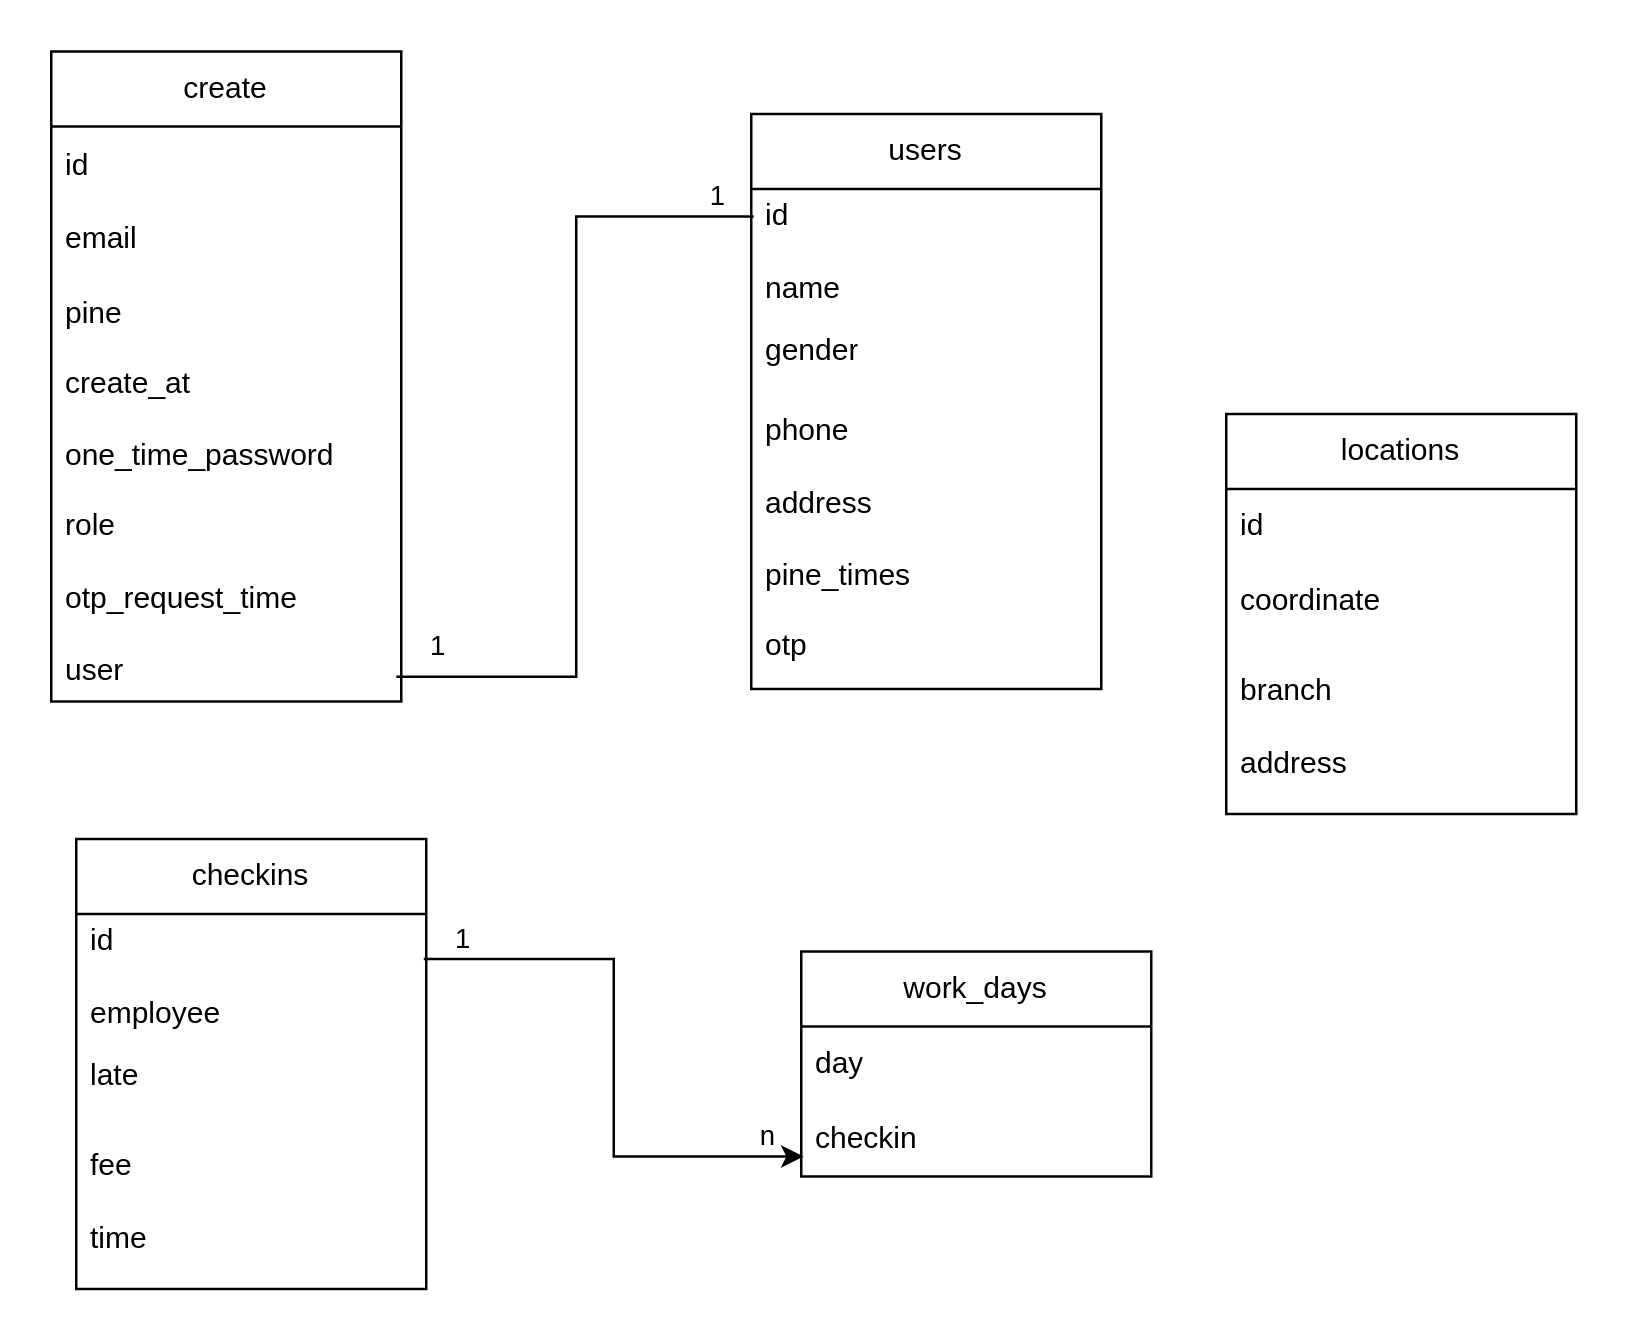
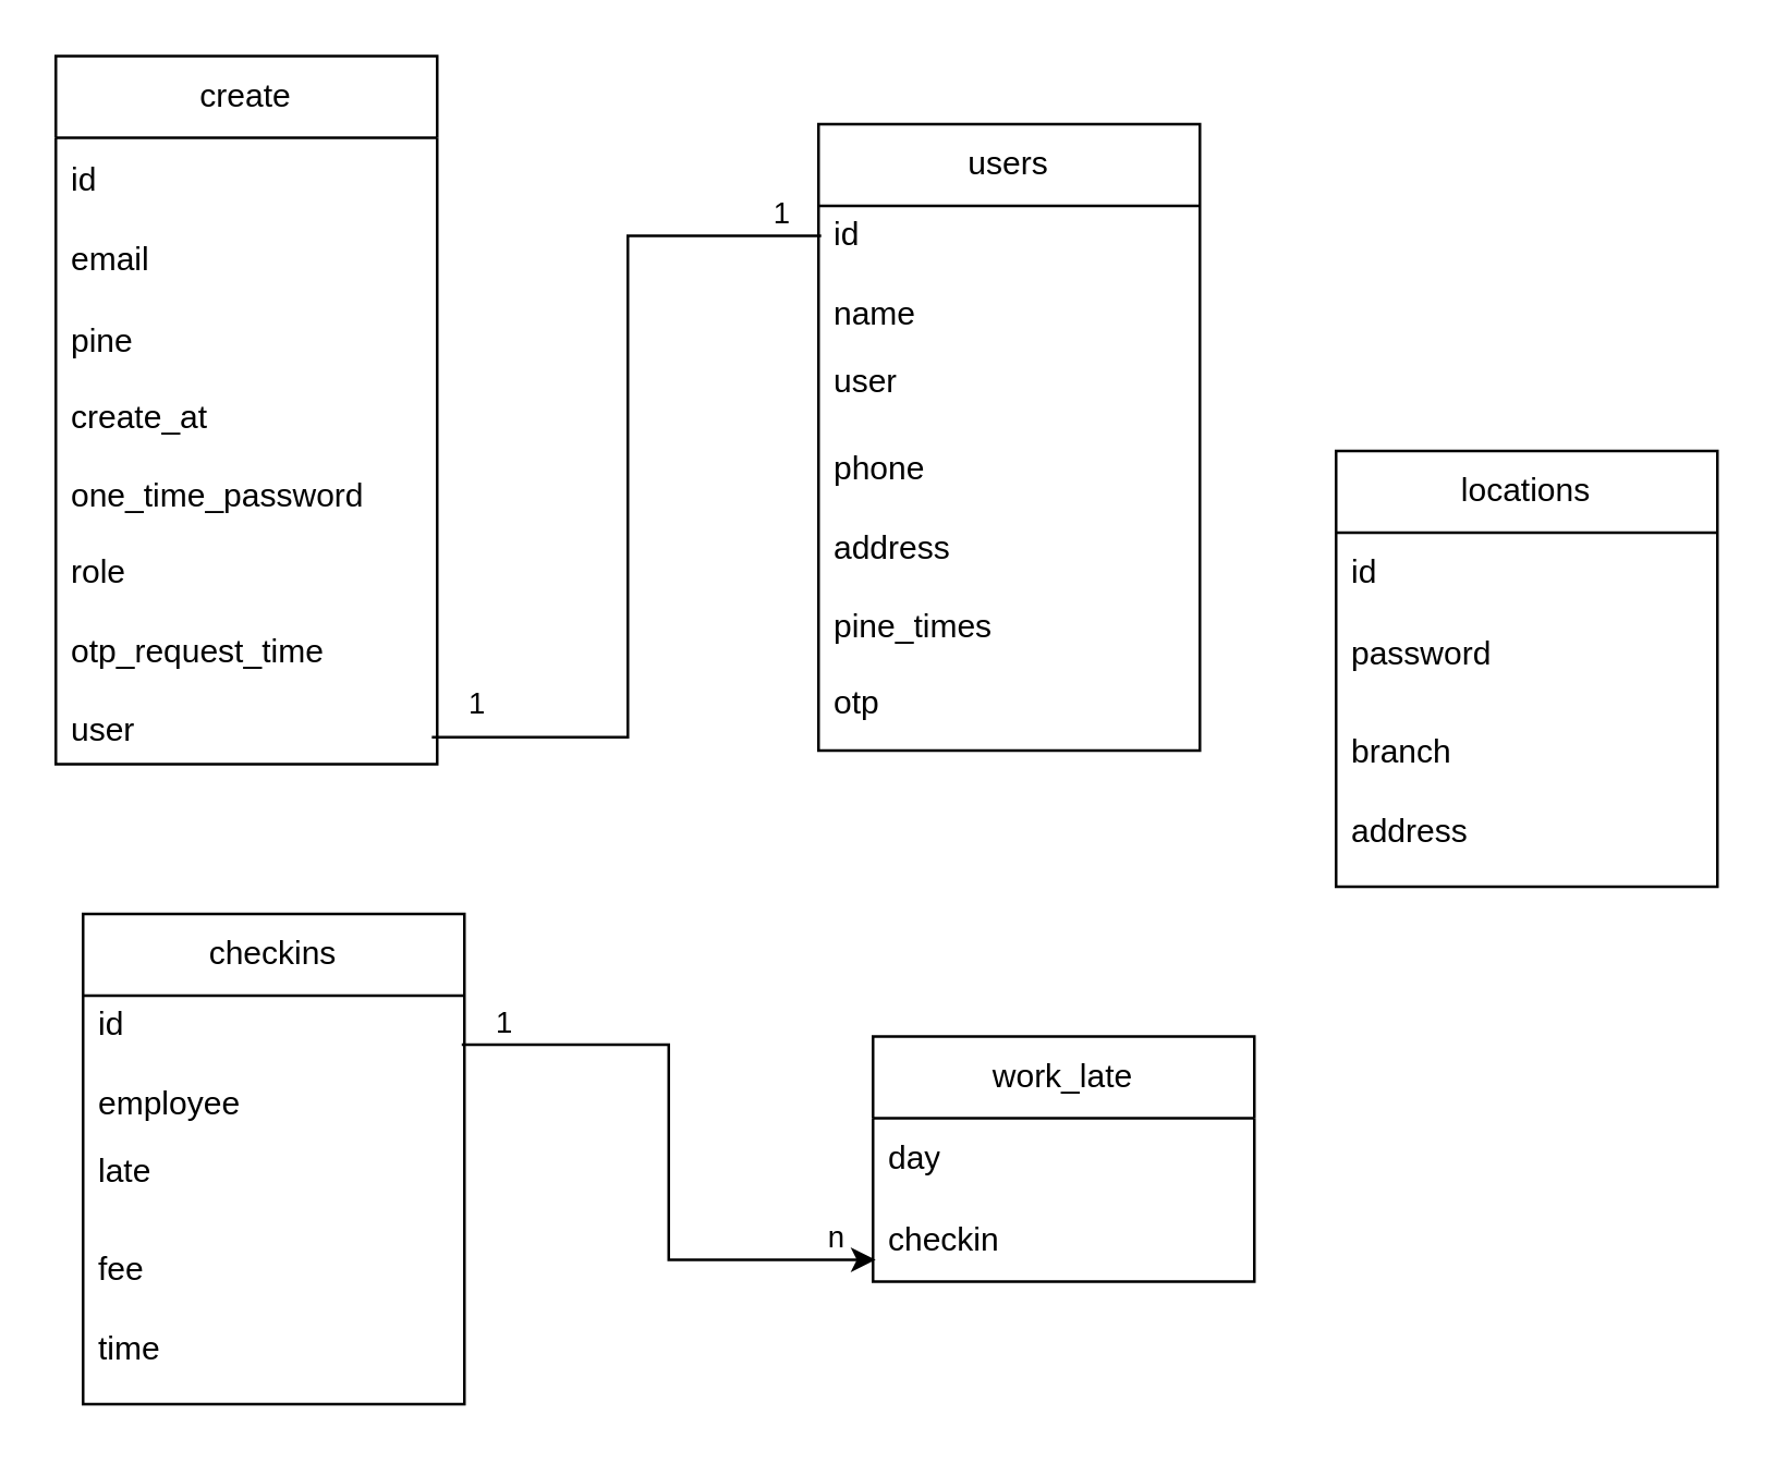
- <mxCell id="8" value="gender" style="text;strokeColor=none;fillColor=none;align=left;verticalAlign=middle;spacingLeft=4;spacingRight=4;overflow=hidden;points=[[0,0.5],[1,0.5]];portConstraint=eastwest;rotatable=0;whiteSpace=wrap;html=1;" parent="6" vertex="1"><mxGeometry y="80" width="140" height="30" as="geometry" /></mxCell>
+ <mxCell id="8" value="user" style="text;strokeColor=none;fillColor=none;align=left;verticalAlign=middle;spacingLeft=4;spacingRight=4;overflow=hidden;points=[[0,0.5],[1,0.5]];portConstraint=eastwest;rotatable=0;whiteSpace=wrap;html=1;" parent="6" vertex="1"><mxGeometry y="80" width="140" height="30" as="geometry" /></mxCell>
- <mxCell id="19" value="coordinate" style="text;strokeColor=none;fillColor=none;align=left;verticalAlign=middle;spacingLeft=4;spacingRight=4;overflow=hidden;points=[[0,0.5],[1,0.5]];portConstraint=eastwest;rotatable=0;whiteSpace=wrap;html=1;" parent="17" vertex="1"><mxGeometry y="60" width="140" height="30" as="geometry" /></mxCell>
+ <mxCell id="19" value="password" style="text;strokeColor=none;fillColor=none;align=left;verticalAlign=middle;spacingLeft=4;spacingRight=4;overflow=hidden;points=[[0,0.5],[1,0.5]];portConstraint=eastwest;rotatable=0;whiteSpace=wrap;html=1;" parent="17" vertex="1"><mxGeometry y="60" width="140" height="30" as="geometry" /></mxCell>
- <mxCell id="14" value="work_days" style="swimlane;fontStyle=0;childLayout=stackLayout;horizontal=1;startSize=30;horizontalStack=0;resizeParent=1;resizeParentMax=0;resizeLast=0;collapsible=1;marginBottom=0;whiteSpace=wrap;html=1;" parent="1" vertex="1"><mxGeometry x="320" y="380" width="140" height="90" as="geometry" /></mxCell>
+ <mxCell id="14" value="work_late" style="swimlane;fontStyle=0;childLayout=stackLayout;horizontal=1;startSize=30;horizontalStack=0;resizeParent=1;resizeParentMax=0;resizeLast=0;collapsible=1;marginBottom=0;whiteSpace=wrap;html=1;" parent="1" vertex="1"><mxGeometry x="320" y="380" width="140" height="90" as="geometry" /></mxCell>
